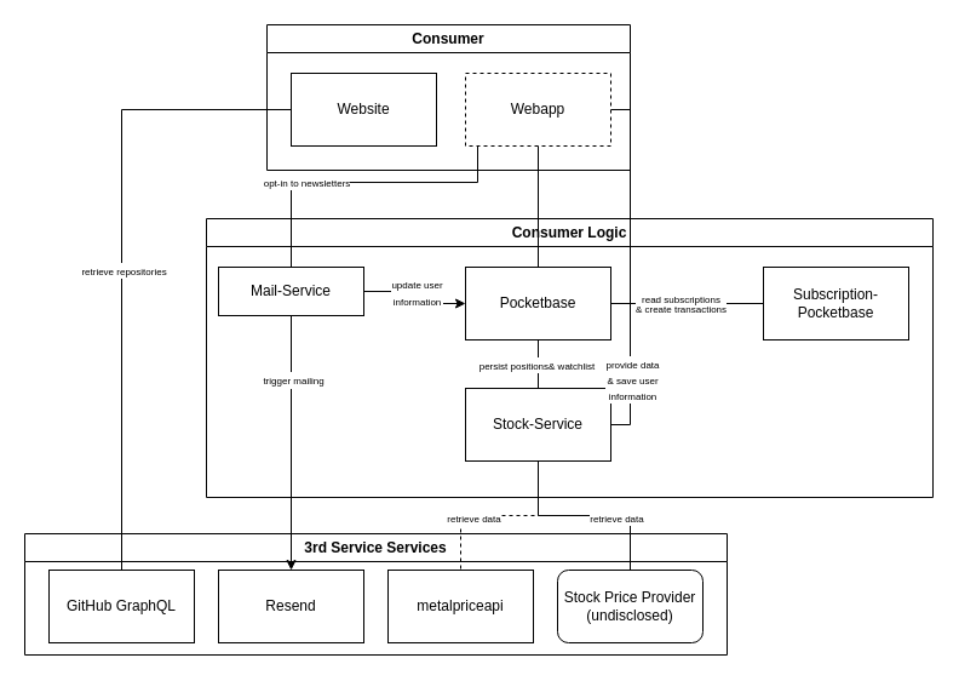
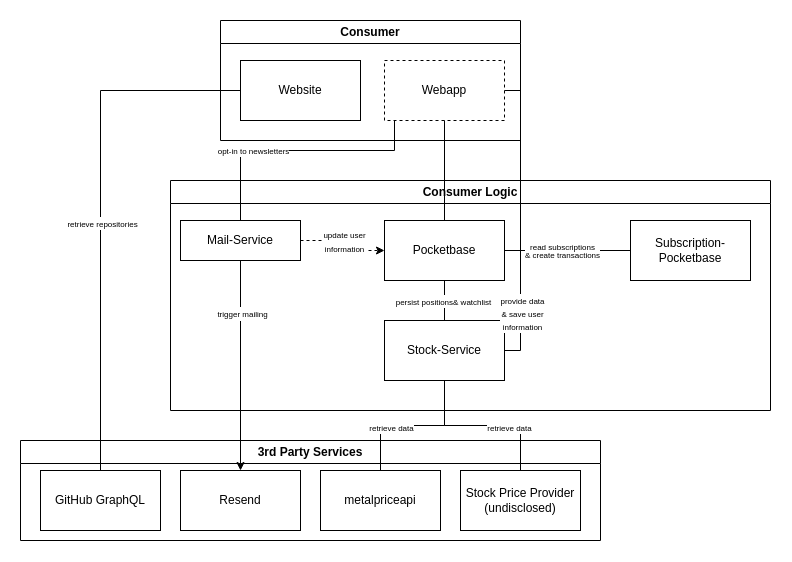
- <mxCell id="13" style="edgeStyle=orthogonalEdgeStyle;rounded=0;orthogonalLoop=1;jettySize=auto;html=1;endArrow=classic;endFill=1;" edge="1" parent="12" source="15" target="22"><mxGeometry relative="1" as="geometry" /></mxCell>
+ <mxCell id="13" style="edgeStyle=orthogonalEdgeStyle;rounded=0;orthogonalLoop=1;jettySize=auto;html=1;endArrow=classic;endFill=1;dashed=1;" edge="1" parent="12" source="15" target="22"><mxGeometry relative="1" as="geometry" /></mxCell>
- <mxCell id="23" style="edgeStyle=orthogonalEdgeStyle;rounded=0;orthogonalLoop=1;jettySize=auto;html=1;entryX=0.5;entryY=0;entryDx=0;entryDy=0;endArrow=none;endFill=0;dashed=1;" edge="1" parent="1" source="18" target="5"><mxGeometry relative="1" as="geometry" /></mxCell>
+ <mxCell id="23" style="edgeStyle=orthogonalEdgeStyle;rounded=0;orthogonalLoop=1;jettySize=auto;html=1;entryX=0.5;entryY=0;entryDx=0;entryDy=0;endArrow=none;endFill=0;" edge="1" parent="1" source="18" target="5"><mxGeometry relative="1" as="geometry" /></mxCell>
- <mxCell id="2" value="3rd Service Services" style="swimlane;whiteSpace=wrap;html=1;" vertex="1" parent="1"><mxGeometry x="20" y="440" width="580" height="100" as="geometry" /></mxCell>
+ <mxCell id="2" value="3rd Party Services" style="swimlane;whiteSpace=wrap;html=1;" vertex="1" parent="1"><mxGeometry x="20" y="440" width="580" height="100" as="geometry" /></mxCell>
- <mxCell id="6" value="Stock Price Provider&lt;br&gt;(undisclosed)" style="whiteSpace=wrap;html=1;rounded=1;" vertex="1" parent="2"><mxGeometry x="440" y="30" width="120" height="60" as="geometry" /></mxCell>
+ <mxCell id="6" value="Stock Price Provider&lt;br&gt;(undisclosed)" style="rounded=0;whiteSpace=wrap;html=1;" vertex="1" parent="2"><mxGeometry x="440" y="30" width="120" height="60" as="geometry" /></mxCell>
